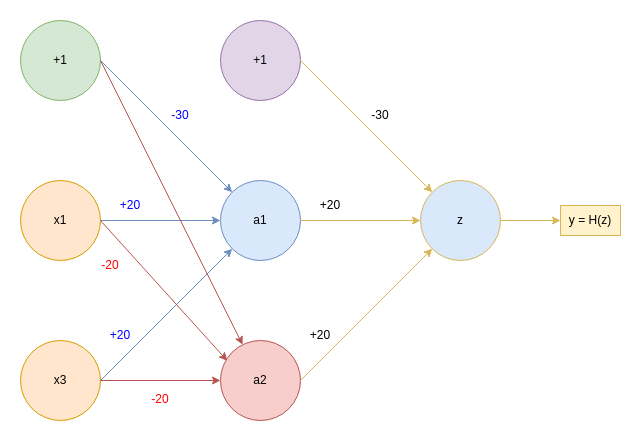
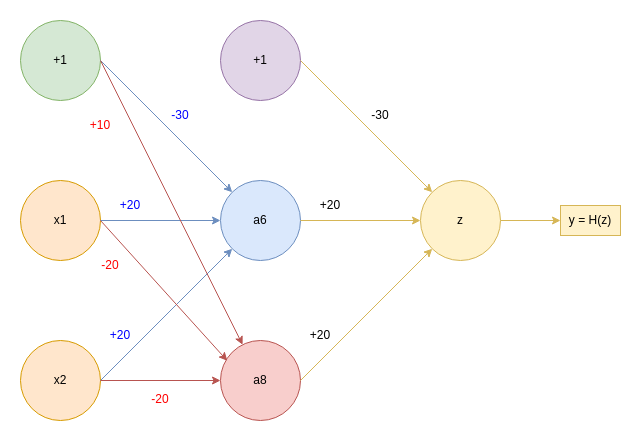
+ <mxCell id="23" value="&lt;font color=&quot;#ff0000&quot;&gt;+10&lt;/font&gt;" style="text;html=1;align=center;verticalAlign=middle;whiteSpace=wrap;rounded=0;" vertex="1" parent="1"><mxGeometry x="70" y="110" width="60" height="30" as="geometry" /></mxCell>
- <mxCell id="12" value="a1" style="text;html=1;strokeColor=none;fillColor=none;align=center;verticalAlign=middle;whiteSpace=wrap;rounded=0;" vertex="1" parent="1"><mxGeometry x="230" y="205" width="60" height="30" as="geometry" /></mxCell>
+ <mxCell id="12" value="a6" style="text;html=1;strokeColor=none;fillColor=none;align=center;verticalAlign=middle;whiteSpace=wrap;rounded=0;" vertex="1" parent="1"><mxGeometry x="230" y="205" width="60" height="30" as="geometry" /></mxCell>
- <mxCell id="29" value="z" style="ellipse;whiteSpace=wrap;html=1;aspect=fixed;fillColor=#dae8fc;strokeColor=#d6b656;" vertex="1" parent="1"><mxGeometry x="420" y="180" width="80" height="80" as="geometry" /></mxCell>
+ <mxCell id="29" value="z" style="ellipse;whiteSpace=wrap;html=1;aspect=fixed;fillColor=#fff2cc;strokeColor=#d6b656;" vertex="1" parent="1"><mxGeometry x="420" y="180" width="80" height="80" as="geometry" /></mxCell>
- <mxCell id="7" value="x3" style="text;html=1;strokeColor=none;fillColor=none;align=center;verticalAlign=middle;whiteSpace=wrap;rounded=0;" vertex="1" parent="1"><mxGeometry x="30" y="365" width="60" height="30" as="geometry" /></mxCell>
+ <mxCell id="7" value="x2" style="text;html=1;strokeColor=none;fillColor=none;align=center;verticalAlign=middle;whiteSpace=wrap;rounded=0;" vertex="1" parent="1"><mxGeometry x="30" y="365" width="60" height="30" as="geometry" /></mxCell>
- <mxCell id="14" value="a2" style="text;html=1;strokeColor=none;fillColor=none;align=center;verticalAlign=middle;whiteSpace=wrap;rounded=0;" vertex="1" parent="1"><mxGeometry x="230" y="365" width="60" height="30" as="geometry" /></mxCell>
+ <mxCell id="14" value="a8" style="text;html=1;strokeColor=none;fillColor=none;align=center;verticalAlign=middle;whiteSpace=wrap;rounded=0;" vertex="1" parent="1"><mxGeometry x="230" y="365" width="60" height="30" as="geometry" /></mxCell>
